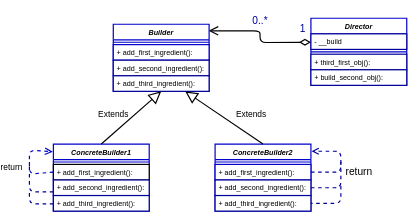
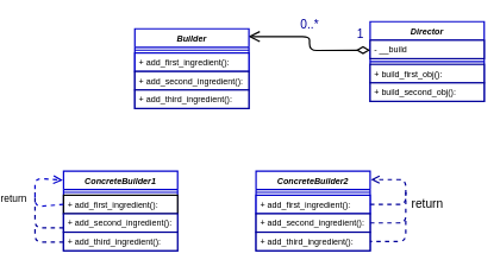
- <mxCell id="5" value="+ third_first_obj(): " style="text;align=left;verticalAlign=top;spacingLeft=4;spacingRight=4;overflow=hidden;rotatable=0;points=[[0,0.5],[1,0.5]];portConstraint=eastwest;fillColor=#FFFFFF;strokeWidth=2;strokeColor=#000099;fontColor=#000000;" parent="2" vertex="1"><mxGeometry y="60" width="160" height="26" as="geometry" /></mxCell>
+ <mxCell id="5" value="+ build_first_obj(): " style="text;align=left;verticalAlign=top;spacingLeft=4;spacingRight=4;overflow=hidden;rotatable=0;points=[[0,0.5],[1,0.5]];portConstraint=eastwest;fillColor=#FFFFFF;strokeWidth=2;strokeColor=#000099;fontColor=#000000;" parent="2" vertex="1"><mxGeometry y="60" width="160" height="26" as="geometry" /></mxCell>
- <mxCell id="27" value="Extends" style="endArrow=block;endSize=16;endFill=0;html=1;labelBackgroundColor=none;strokeColor=#000000;strokeWidth=2;fontColor=#000000;entryX=0.75;entryY=1;entryDx=0;entryDy=0;exitX=0.5;exitY=0;exitDx=0;exitDy=0;fontSize=14;" parent="1" source="20" target="8" edge="1"><mxGeometry x="-0.432" y="-30" width="160" relative="1" as="geometry"><mxPoint x="90" y="210" as="sourcePoint" /><mxPoint x="300" y="100" as="targetPoint" /><mxPoint as="offset" /></mxGeometry></mxCell>
- <mxCell id="26" value="Extends" style="endArrow=block;endSize=16;endFill=0;html=1;labelBackgroundColor=none;strokeColor=#000000;strokeWidth=2;fontColor=#000000;entryX=0.5;entryY=1;entryDx=0;entryDy=0;exitX=0.5;exitY=0;exitDx=0;exitDy=0;fontSize=14;" parent="1" source="14" target="8" edge="1"><mxGeometry x="-0.279" y="24" width="160" relative="1" as="geometry"><mxPoint x="80" y="200" as="sourcePoint" /><mxPoint x="290" y="90" as="targetPoint" /><mxPoint as="offset" /></mxGeometry></mxCell>
